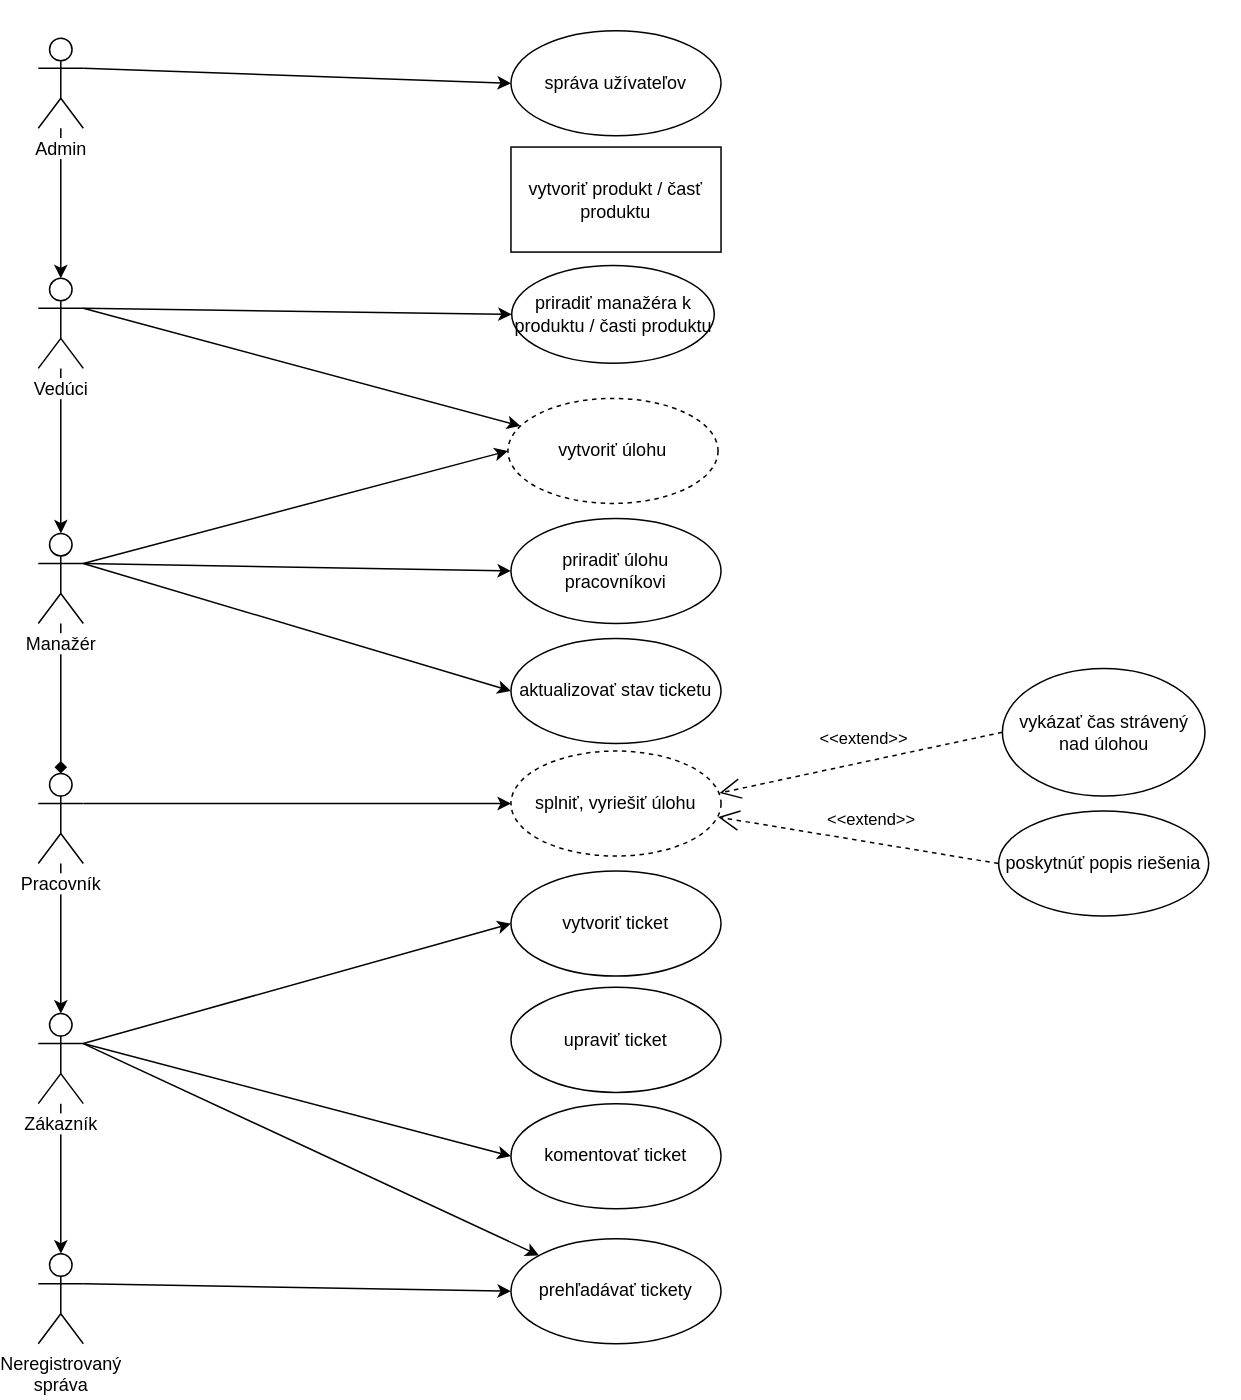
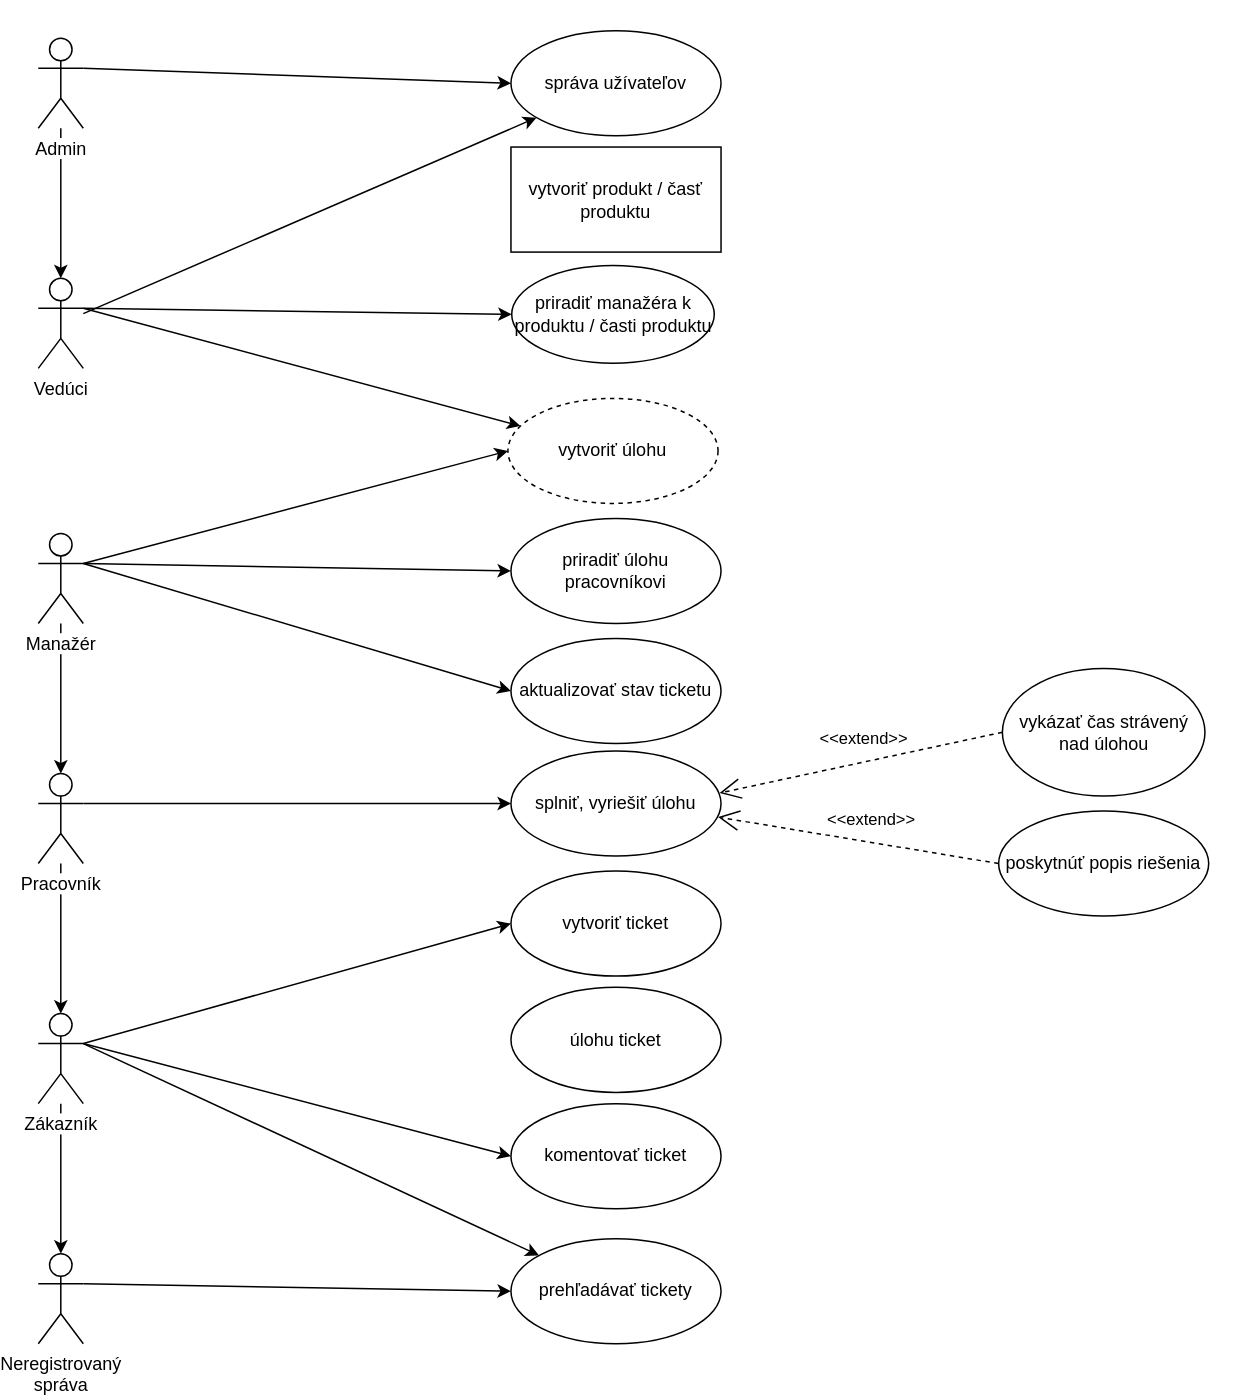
- <mxCell id="5" value="" style="edgeStyle=none;rounded=0;orthogonalLoop=1;jettySize=auto;html=1;" edge="1" parent="1" source="8" target="13"><mxGeometry relative="1" as="geometry" /></mxCell>
+ <mxCell id="5" value="" style="edgeStyle=none;rounded=0;orthogonalLoop=1;jettySize=auto;html=1;" edge="1" parent="1" source="8" target="24"><mxGeometry relative="1" as="geometry" /></mxCell>
- <mxCell id="12" value="" style="edgeStyle=none;rounded=0;orthogonalLoop=1;jettySize=auto;html=1;endArrow=diamond;" edge="1" parent="1" source="13" target="16"><mxGeometry relative="1" as="geometry" /></mxCell>
+ <mxCell id="12" value="" style="edgeStyle=none;rounded=0;orthogonalLoop=1;jettySize=auto;html=1;" edge="1" parent="1" source="13" target="16"><mxGeometry relative="1" as="geometry" /></mxCell>
- <mxCell id="30" value="splniť, vyriešiť úlohu" style="ellipse;whiteSpace=wrap;html=1;dashed=1;" vertex="1" parent="1"><mxGeometry x="335" y="500" width="140" height="70" as="geometry" /></mxCell>
+ <mxCell id="30" value="splniť, vyriešiť úlohu" style="ellipse;whiteSpace=wrap;html=1;" vertex="1" parent="1"><mxGeometry x="335" y="500" width="140" height="70" as="geometry" /></mxCell>
- <mxCell id="36" value="upraviť ticket" style="ellipse;whiteSpace=wrap;html=1;" vertex="1" parent="1"><mxGeometry x="335" y="657.5" width="140" height="70" as="geometry" /></mxCell>
+ <mxCell id="36" value="úlohu ticket" style="ellipse;whiteSpace=wrap;html=1;" vertex="1" parent="1"><mxGeometry x="335" y="657.5" width="140" height="70" as="geometry" /></mxCell>
